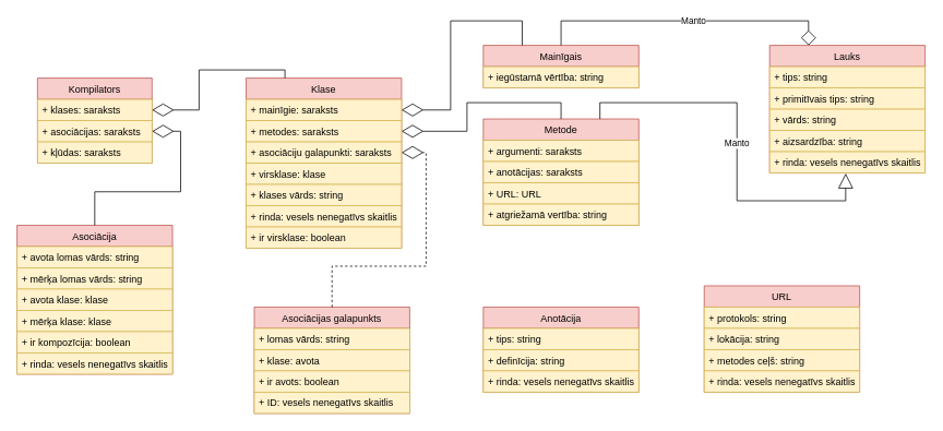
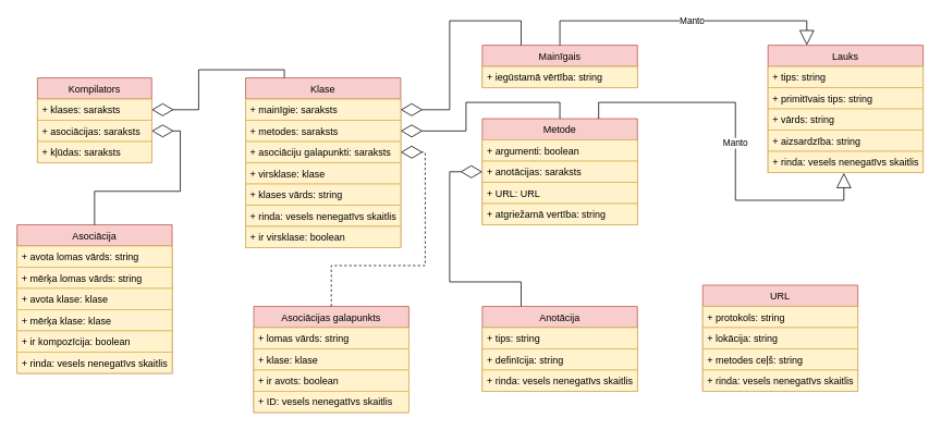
- <mxCell id="48" value="Manto" style="endArrow=diamond;endSize=16;endFill=0;html=1;rounded=0;edgeStyle=orthogonalEdgeStyle;entryX=0.25;entryY=0;entryDx=0;entryDy=0;exitX=0.5;exitY=0;exitDx=0;exitDy=0;" edge="1" parent="1" source="27" target="21"><mxGeometry x="0.06" width="160" relative="1" as="geometry"><mxPoint x="713" y="230" as="sourcePoint" /><mxPoint x="810" y="280" as="targetPoint" /><Array as="points"><mxPoint x="685" y="20" /><mxPoint x="988" y="20" /></Array><mxPoint as="offset" /></mxGeometry></mxCell>
+ <mxCell id="48" value="Manto" style="endArrow=block;endSize=16;endFill=0;html=1;rounded=0;edgeStyle=orthogonalEdgeStyle;entryX=0.25;entryY=0;entryDx=0;entryDy=0;exitX=0.5;exitY=0;exitDx=0;exitDy=0;" edge="1" parent="1" source="27" target="21"><mxGeometry x="0.06" width="160" relative="1" as="geometry"><mxPoint x="713" y="230" as="sourcePoint" /><mxPoint x="810" y="280" as="targetPoint" /><Array as="points"><mxPoint x="685" y="20" /><mxPoint x="988" y="20" /></Array><mxPoint as="offset" /></mxGeometry></mxCell>
- <mxCell id="30" value="+ argumenti: saraksts" style="text;strokeColor=#d6b656;fillColor=#fff2cc;align=left;verticalAlign=top;spacingLeft=4;spacingRight=4;overflow=hidden;rotatable=0;points=[[0,0.5],[1,0.5]];portConstraint=eastwest;" parent="29" vertex="1"><mxGeometry y="26" width="190" height="26" as="geometry" /></mxCell>
+ <mxCell id="30" value="+ argumenti: boolean" style="text;strokeColor=#d6b656;fillColor=#fff2cc;align=left;verticalAlign=top;spacingLeft=4;spacingRight=4;overflow=hidden;rotatable=0;points=[[0,0.5],[1,0.5]];portConstraint=eastwest;" parent="29" vertex="1"><mxGeometry y="26" width="190" height="26" as="geometry" /></mxCell>
+ <mxCell id="55" value="" style="endArrow=diamondThin;endFill=0;endSize=24;html=1;rounded=0;edgeStyle=orthogonalEdgeStyle;entryX=0;entryY=0.5;entryDx=0;entryDy=0;exitX=0.25;exitY=0;exitDx=0;exitDy=0;" edge="1" parent="1" source="44" target="31"><mxGeometry width="160" relative="1" as="geometry"><mxPoint x="695" y="150" as="sourcePoint" /><mxPoint x="500" y="165" as="targetPoint" /><Array as="points"><mxPoint x="638" y="340" /><mxPoint x="550" y="340" /><mxPoint x="550" y="205" /></Array></mxGeometry></mxCell>
- <mxCell id="36" value="+ klase: avota" style="text;strokeColor=#d6b656;fillColor=#fff2cc;align=left;verticalAlign=top;spacingLeft=4;spacingRight=4;overflow=hidden;rotatable=0;points=[[0,0.5],[1,0.5]];portConstraint=eastwest;" parent="34" vertex="1"><mxGeometry y="52" width="190" height="26" as="geometry" /></mxCell>
+ <mxCell id="36" value="+ klase: klase" style="text;strokeColor=#d6b656;fillColor=#fff2cc;align=left;verticalAlign=top;spacingLeft=4;spacingRight=4;overflow=hidden;rotatable=0;points=[[0,0.5],[1,0.5]];portConstraint=eastwest;" parent="34" vertex="1"><mxGeometry y="52" width="190" height="26" as="geometry" /></mxCell>
